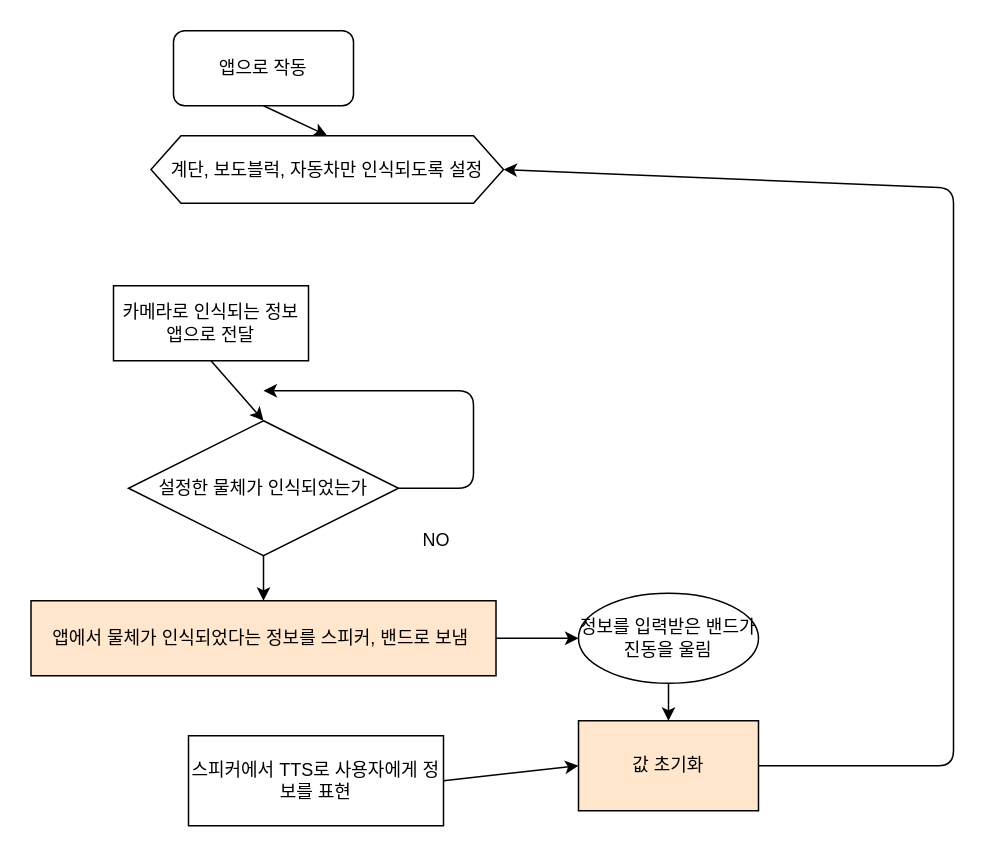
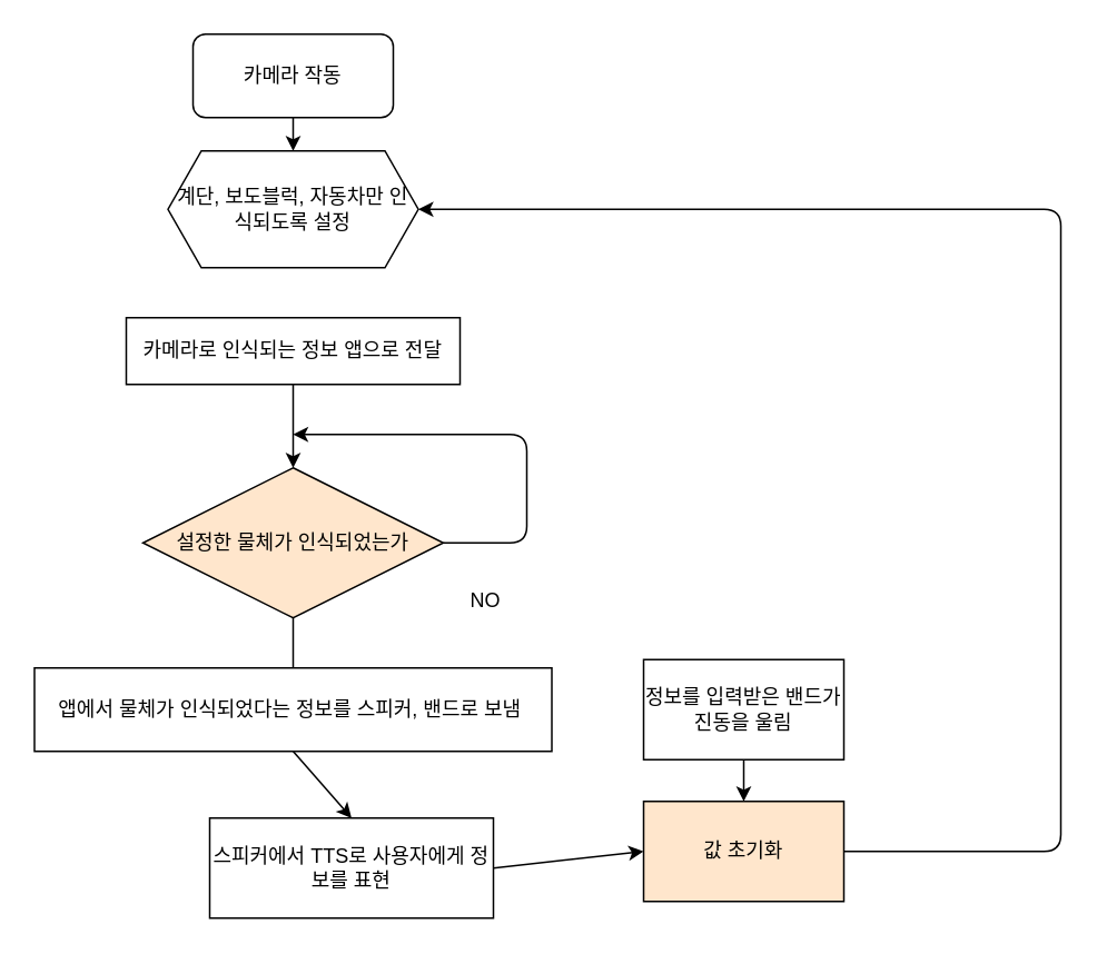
- <mxCell id="17" value="앱으로 작동" style="rounded=1;whiteSpace=wrap;html=1;" vertex="1" parent="1"><mxGeometry x="115" y="20" width="120" height="50" as="geometry" /></mxCell>
+ <mxCell id="17" value="카메라 작동" style="rounded=1;whiteSpace=wrap;html=1;" vertex="1" parent="1"><mxGeometry x="115" y="20" width="120" height="50" as="geometry" /></mxCell>
- <mxCell id="3" value="계단, 보도블럭, 자동차만 인식되도록 설정" style="shape=hexagon;perimeter=hexagonPerimeter2;whiteSpace=wrap;html=1;fixedSize=1;" vertex="1" parent="1"><mxGeometry x="100" y="90" width="235" height="45" as="geometry" /></mxCell>
+ <mxCell id="3" value="계단, 보도블럭, 자동차만 인식되도록 설정" style="shape=hexagon;perimeter=hexagonPerimeter2;whiteSpace=wrap;html=1;fixedSize=1;" vertex="1" parent="1"><mxGeometry x="100" y="90" width="150" height="70" as="geometry" /></mxCell>
- <mxCell id="10" value="카메라로 인식되는 정보 앱으로 전달" style="rounded=0;whiteSpace=wrap;html=1;" vertex="1" parent="1"><mxGeometry x="75" y="190" width="130" height="50" as="geometry" /></mxCell>
+ <mxCell id="10" value="카메라로 인식되는 정보 앱으로 전달" style="rounded=0;whiteSpace=wrap;html=1;" vertex="1" parent="1"><mxGeometry x="75" y="190" width="200" height="40" as="geometry" /></mxCell>
- <mxCell id="2" value="설정한 물체가 인식되었는가" style="rhombus;whiteSpace=wrap;html=1;" vertex="1" parent="1"><mxGeometry x="85" y="280" width="180" height="90" as="geometry" /></mxCell>
+ <mxCell id="2" value="설정한 물체가 인식되었는가" style="rhombus;whiteSpace=wrap;html=1;fillColor=#ffe6cc;" vertex="1" parent="1"><mxGeometry x="85" y="280" width="180" height="90" as="geometry" /></mxCell>
- <mxCell id="6" value="" style="endArrow=classic;html=1;exitX=0.5;exitY=1;exitDx=0;exitDy=0;entryX=0.5;entryY=0;entryDx=0;entryDy=0;" edge="1" parent="1" source="2" target="8"><mxGeometry width="50" height="50" relative="1" as="geometry"><mxPoint x="205" y="390" as="sourcePoint" /><mxPoint x="175" y="420" as="targetPoint" /></mxGeometry></mxCell>
+ <mxCell id="6" value="" style="endArrow=none;html=1;exitX=0.5;exitY=1;exitDx=0;exitDy=0;entryX=0.5;entryY=0;entryDx=0;entryDy=0;" edge="1" parent="1" source="2" target="8"><mxGeometry width="50" height="50" relative="1" as="geometry"><mxPoint x="205" y="390" as="sourcePoint" /><mxPoint x="175" y="420" as="targetPoint" /></mxGeometry></mxCell>
- <mxCell id="8" value="앱에서 물체가 인식되었다는 정보를 스피커, 밴드로 보냄&amp;nbsp;" style="rounded=0;whiteSpace=wrap;html=1;fillColor=#ffe6cc;" vertex="1" parent="1"><mxGeometry x="20" y="400" width="310" height="50" as="geometry" /></mxCell>
+ <mxCell id="8" value="앱에서 물체가 인식되었다는 정보를 스피커, 밴드로 보냄&amp;nbsp;" style="rounded=0;whiteSpace=wrap;html=1;" vertex="1" parent="1"><mxGeometry x="20" y="400" width="310" height="50" as="geometry" /></mxCell>
- <mxCell id="14" value="" style="endArrow=classic;html=1;exitX=1;exitY=0.5;exitDx=0;exitDy=0;entryX=0;entryY=0.5;entryDx=0;entryDy=0;" edge="1" parent="1" source="8" target="12"><mxGeometry width="50" height="50" relative="1" as="geometry"><mxPoint x="335" y="420" as="sourcePoint" /><mxPoint x="385" y="370" as="targetPoint" /></mxGeometry></mxCell>
- <mxCell id="12" value="정보를 입력받은 밴드가 진동을 울림" style="ellipse;whiteSpace=wrap;html=1;" vertex="1" parent="1"><mxGeometry x="385" y="395" width="120" height="60" as="geometry" /></mxCell>
+ <mxCell id="12" value="정보를 입력받은 밴드가 진동을 울림" style="rounded=0;whiteSpace=wrap;html=1;" vertex="1" parent="1"><mxGeometry x="385" y="395" width="120" height="60" as="geometry" /></mxCell>
+ <mxCell id="9" value="" style="endArrow=classic;html=1;exitX=0.5;exitY=1;exitDx=0;exitDy=0;entryX=0.5;entryY=0;entryDx=0;entryDy=0;" edge="1" parent="1" source="8" target="13"><mxGeometry width="50" height="50" relative="1" as="geometry"><mxPoint x="285" y="500" as="sourcePoint" /><mxPoint x="176" y="475" as="targetPoint" /></mxGeometry></mxCell>
